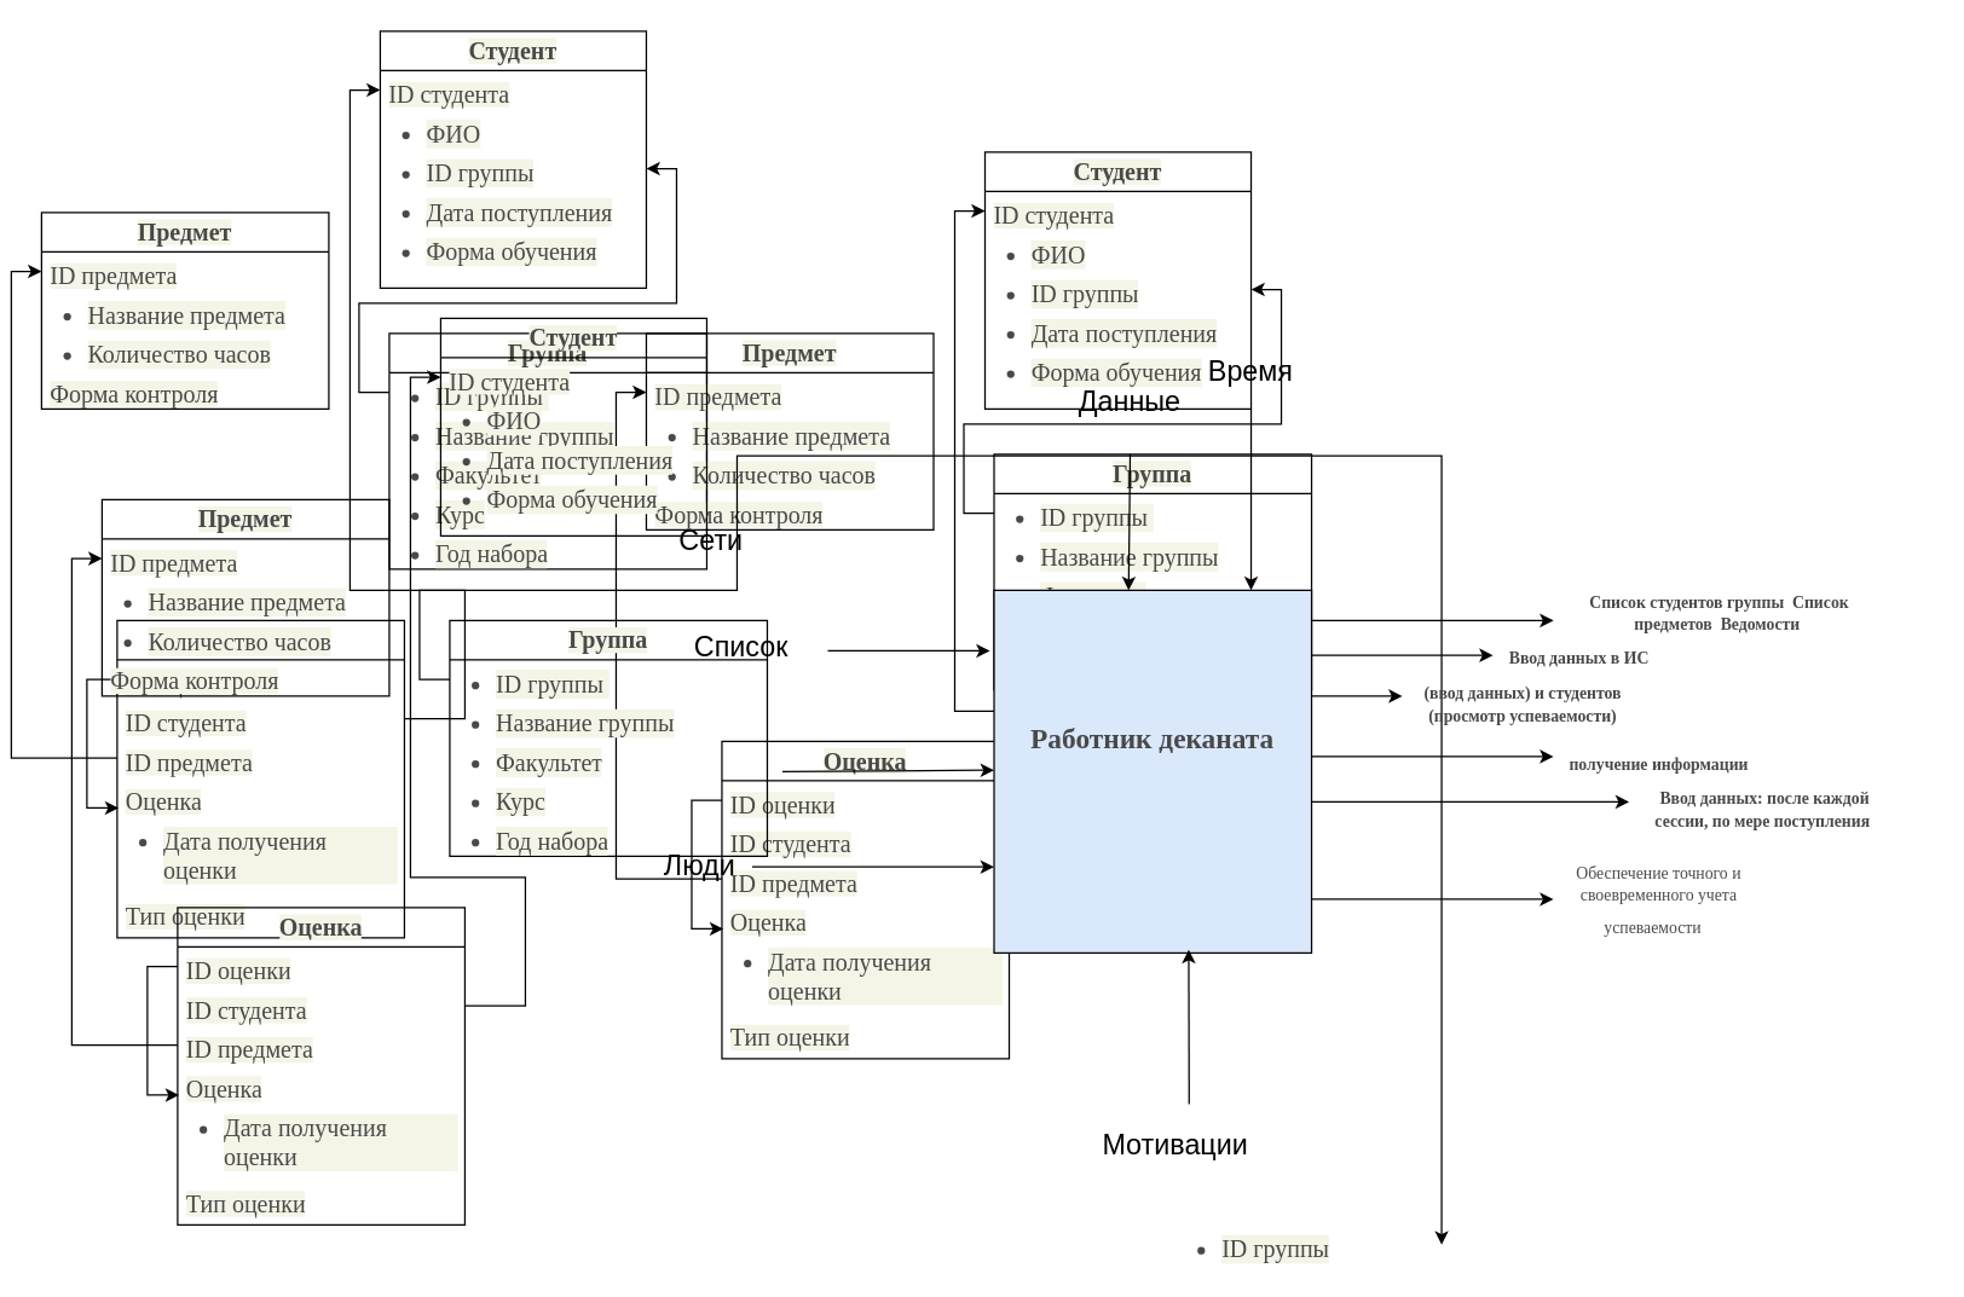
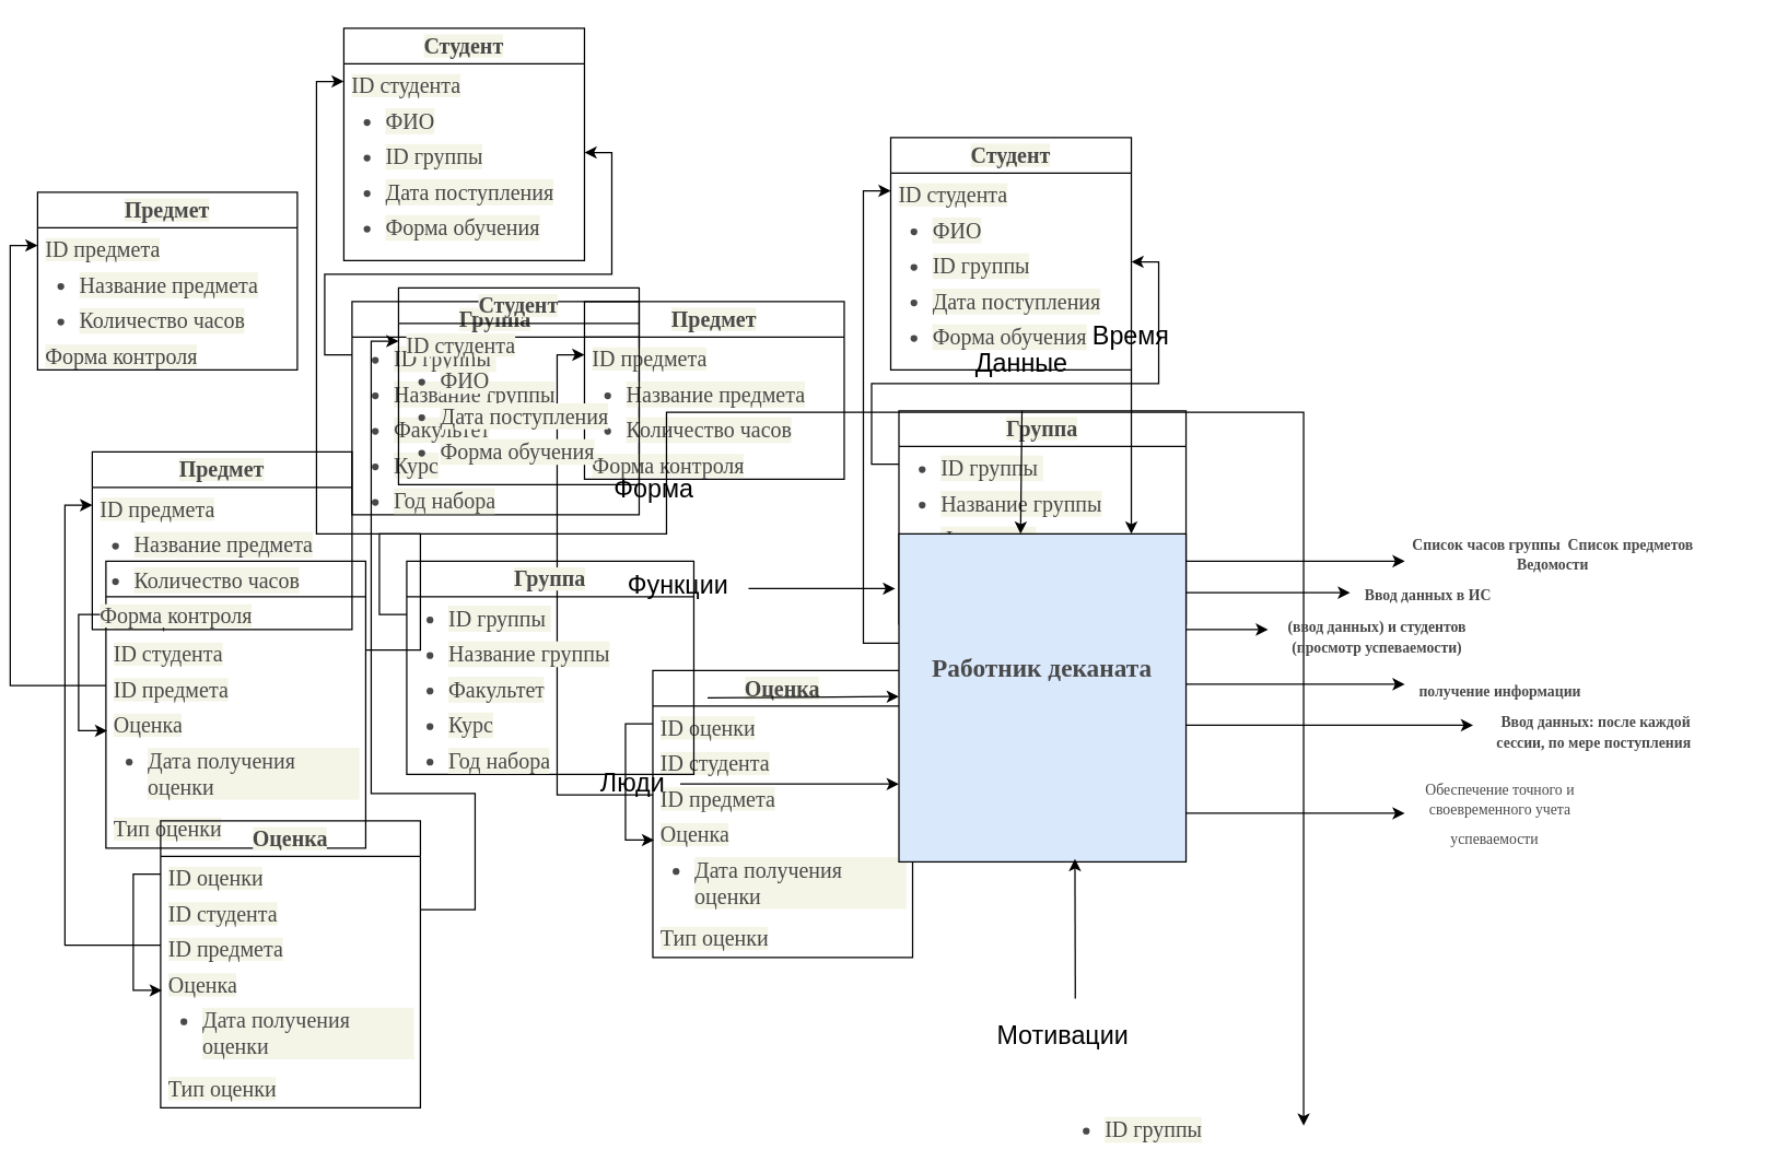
- <mxCell id="107" value="&lt;span style=&quot;font-size:14.0pt;line-height:115%;&#10;font-family:&amp;quot;Times New Roman&amp;quot;,&amp;quot;serif&amp;quot;;mso-fareast-font-family:Calibri;&#10;mso-fareast-theme-font:minor-latin;mso-ansi-language:RU;mso-fareast-language:&#10;EN-US;mso-bidi-language:AR-SA&quot;&gt;Сети&lt;/span&gt;" style="text;whiteSpace=wrap;html=1;" vertex="1" parent="1"><mxGeometry x="440" y="340" width="80" height="190" as="geometry" /></mxCell>
+ <mxCell id="107" value="&lt;span style=&quot;font-size:14.0pt;line-height:115%;&#10;font-family:&amp;quot;Times New Roman&amp;quot;,&amp;quot;serif&amp;quot;;mso-fareast-font-family:Calibri;&#10;mso-fareast-theme-font:minor-latin;mso-ansi-language:RU;mso-fareast-language:&#10;EN-US;mso-bidi-language:AR-SA&quot;&gt;Форма&lt;/span&gt;" style="text;whiteSpace=wrap;html=1;" vertex="1" parent="1"><mxGeometry x="440" y="340" width="80" height="190" as="geometry" /></mxCell>
- <mxCell id="98" value="&lt;span style=&quot;line-height: 115%; color: rgb(73, 73, 73);&quot;&gt;&lt;font style=&quot;font-size: 11px;&quot;&gt;Список студентов группы &amp;nbsp;Список предметов&amp;nbsp; Ведомости&amp;nbsp;&lt;/font&gt;&lt;/span&gt;" style="text;html=1;whiteSpace=wrap;strokeColor=none;fillColor=none;align=center;verticalAlign=middle;rounded=0;fontFamily=Times New Roman;fontStyle=1" vertex="1" parent="1"><mxGeometry x="1020" y="390" width="220" height="30" as="geometry" /></mxCell>
+ <mxCell id="98" value="&lt;span style=&quot;line-height: 115%; color: rgb(73, 73, 73);&quot;&gt;&lt;font style=&quot;font-size: 11px;&quot;&gt;Список часов группы &amp;nbsp;Список предметов&amp;nbsp; Ведомости&amp;nbsp;&lt;/font&gt;&lt;/span&gt;" style="text;html=1;whiteSpace=wrap;strokeColor=none;fillColor=none;align=center;verticalAlign=middle;rounded=0;fontFamily=Times New Roman;fontStyle=1" vertex="1" parent="1"><mxGeometry x="1020" y="390" width="220" height="30" as="geometry" /></mxCell>
- <mxCell id="106" value="&lt;span style=&quot;font-size:14.0pt;line-height:115%;&#10;font-family:&amp;quot;Times New Roman&amp;quot;,&amp;quot;serif&amp;quot;;mso-fareast-font-family:Calibri;&#10;mso-fareast-theme-font:minor-latin;mso-ansi-language:RU;mso-fareast-language:&#10;EN-US;mso-bidi-language:AR-SA&quot;&gt;Список&lt;/span&gt;" style="text;whiteSpace=wrap;html=1;" vertex="1" parent="1"><mxGeometry x="450" y="410" width="110" height="40" as="geometry" /></mxCell>
+ <mxCell id="106" value="&lt;span style=&quot;font-size:14.0pt;line-height:115%;&#10;font-family:&amp;quot;Times New Roman&amp;quot;,&amp;quot;serif&amp;quot;;mso-fareast-font-family:Calibri;&#10;mso-fareast-theme-font:minor-latin;mso-ansi-language:RU;mso-fareast-language:&#10;EN-US;mso-bidi-language:AR-SA&quot;&gt;Функции&lt;/span&gt;" style="text;whiteSpace=wrap;html=1;" vertex="1" parent="1"><mxGeometry x="450" y="410" width="110" height="40" as="geometry" /></mxCell>
